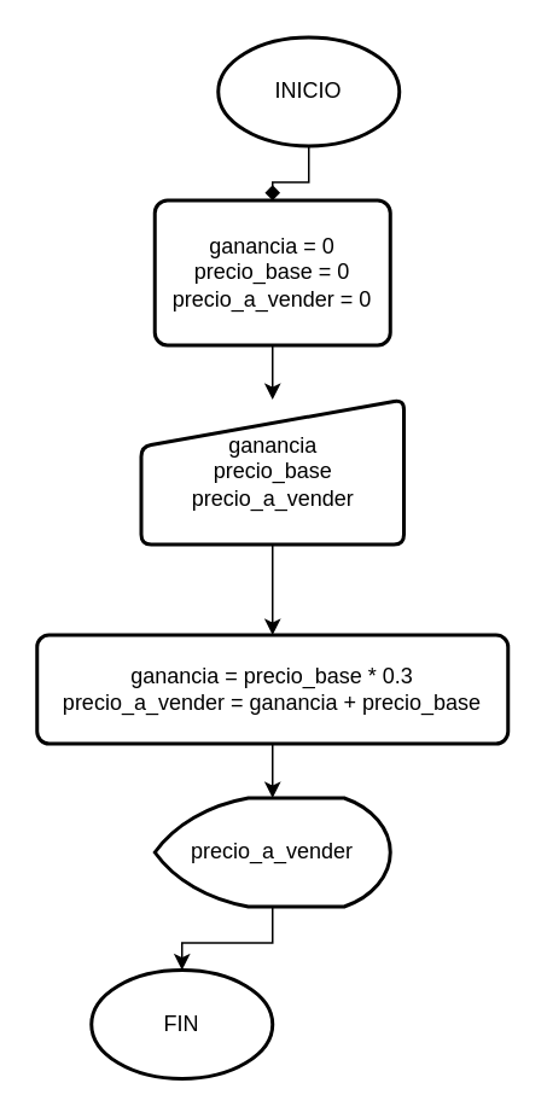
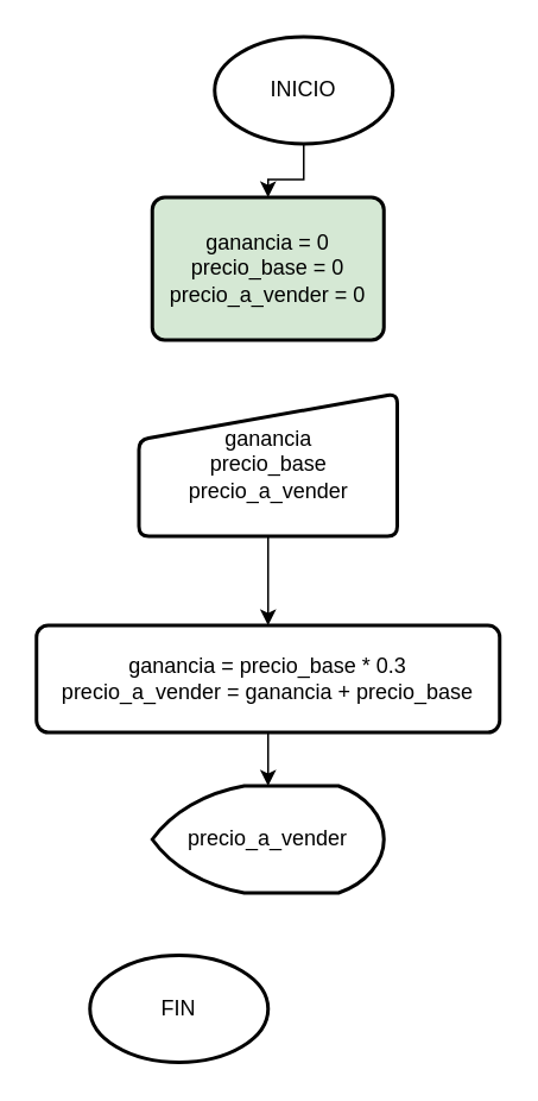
- <mxCell id="2" style="edgeStyle=orthogonalEdgeStyle;rounded=0;orthogonalLoop=1;jettySize=auto;html=1;endArrow=diamond;" edge="1" parent="1" source="3" target="5"><mxGeometry relative="1" as="geometry" /></mxCell>
+ <mxCell id="2" style="edgeStyle=orthogonalEdgeStyle;rounded=0;orthogonalLoop=1;jettySize=auto;html=1;" edge="1" parent="1" source="3" target="5"><mxGeometry relative="1" as="geometry" /></mxCell>
- <mxCell id="5" value="ganancia = 0&lt;br&gt;precio_base = 0&lt;br&gt;precio_a_vender = 0" style="rounded=1;whiteSpace=wrap;html=1;absoluteArcSize=1;arcSize=14;strokeWidth=2;" vertex="1" parent="1"><mxGeometry x="85" y="110" width="130" height="80" as="geometry" /></mxCell>
+ <mxCell id="5" value="ganancia = 0&lt;br&gt;precio_base = 0&lt;br&gt;precio_a_vender = 0" style="rounded=1;whiteSpace=wrap;html=1;absoluteArcSize=1;arcSize=14;strokeWidth=2;fillColor=#d5e8d4;" vertex="1" parent="1"><mxGeometry x="85" y="110" width="130" height="80" as="geometry" /></mxCell>
- <mxCell id="4" value="" style="edgeStyle=orthogonalEdgeStyle;rounded=0;orthogonalLoop=1;jettySize=auto;html=1;" edge="1" parent="1" source="5" target="7"><mxGeometry relative="1" as="geometry"><mxPoint x="-114" y="230" as="targetPoint" /></mxGeometry></mxCell>
- <mxCell id="10" style="edgeStyle=orthogonalEdgeStyle;rounded=0;orthogonalLoop=1;jettySize=auto;html=1;" edge="1" parent="1" source="11" target="12"><mxGeometry relative="1" as="geometry" /></mxCell>
